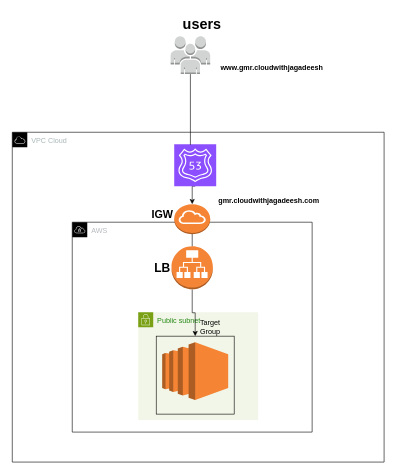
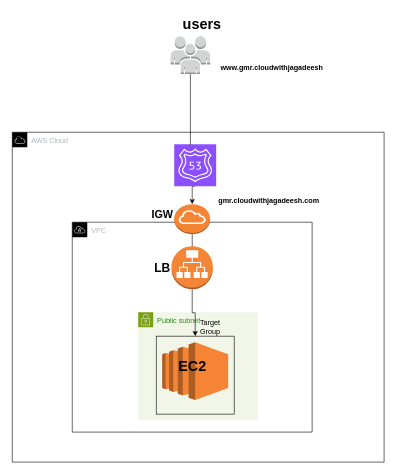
- <mxCell id="2" value="VPC Cloud" style="sketch=0;outlineConnect=0;gradientColor=none;html=1;whiteSpace=wrap;fontSize=12;fontStyle=0;shape=mxgraph.aws4.group;grIcon=mxgraph.aws4.group_aws_cloud;strokeColor=default;fillColor=none;verticalAlign=top;align=left;spacingLeft=30;fontColor=#AAB7B8;dashed=0;" vertex="1" parent="1"><mxGeometry x="20" y="220" width="620" height="550" as="geometry" /></mxCell>
+ <mxCell id="2" value="AWS Cloud" style="sketch=0;outlineConnect=0;gradientColor=none;html=1;whiteSpace=wrap;fontSize=12;fontStyle=0;shape=mxgraph.aws4.group;grIcon=mxgraph.aws4.group_aws_cloud;strokeColor=default;fillColor=none;verticalAlign=top;align=left;spacingLeft=30;fontColor=#AAB7B8;dashed=0;" vertex="1" parent="1"><mxGeometry x="20" y="220" width="620" height="550" as="geometry" /></mxCell>
- <mxCell id="3" value="AWS" style="sketch=0;outlineConnect=0;gradientColor=none;html=1;whiteSpace=wrap;fontSize=12;fontStyle=0;shape=mxgraph.aws4.group;grIcon=mxgraph.aws4.group_vpc;strokeColor=#000000;fillColor=none;verticalAlign=top;align=left;spacingLeft=30;fontColor=#B6BABF;dashed=0;" vertex="1" parent="1"><mxGeometry x="120" y="370" width="400" height="350" as="geometry" /></mxCell>
+ <mxCell id="3" value="VPC" style="sketch=0;outlineConnect=0;gradientColor=none;html=1;whiteSpace=wrap;fontSize=12;fontStyle=0;shape=mxgraph.aws4.group;grIcon=mxgraph.aws4.group_vpc;strokeColor=#000000;fillColor=none;verticalAlign=top;align=left;spacingLeft=30;fontColor=#B6BABF;dashed=0;" vertex="1" parent="1"><mxGeometry x="120" y="370" width="400" height="350" as="geometry" /></mxCell>
+ <mxCell id="7" value="EC2" style="text;strokeColor=none;fillColor=none;html=1;fontSize=24;fontStyle=1;verticalAlign=middle;align=center;" vertex="1" parent="4"><mxGeometry x="40" y="70" width="100" height="40" as="geometry" /></mxCell>
